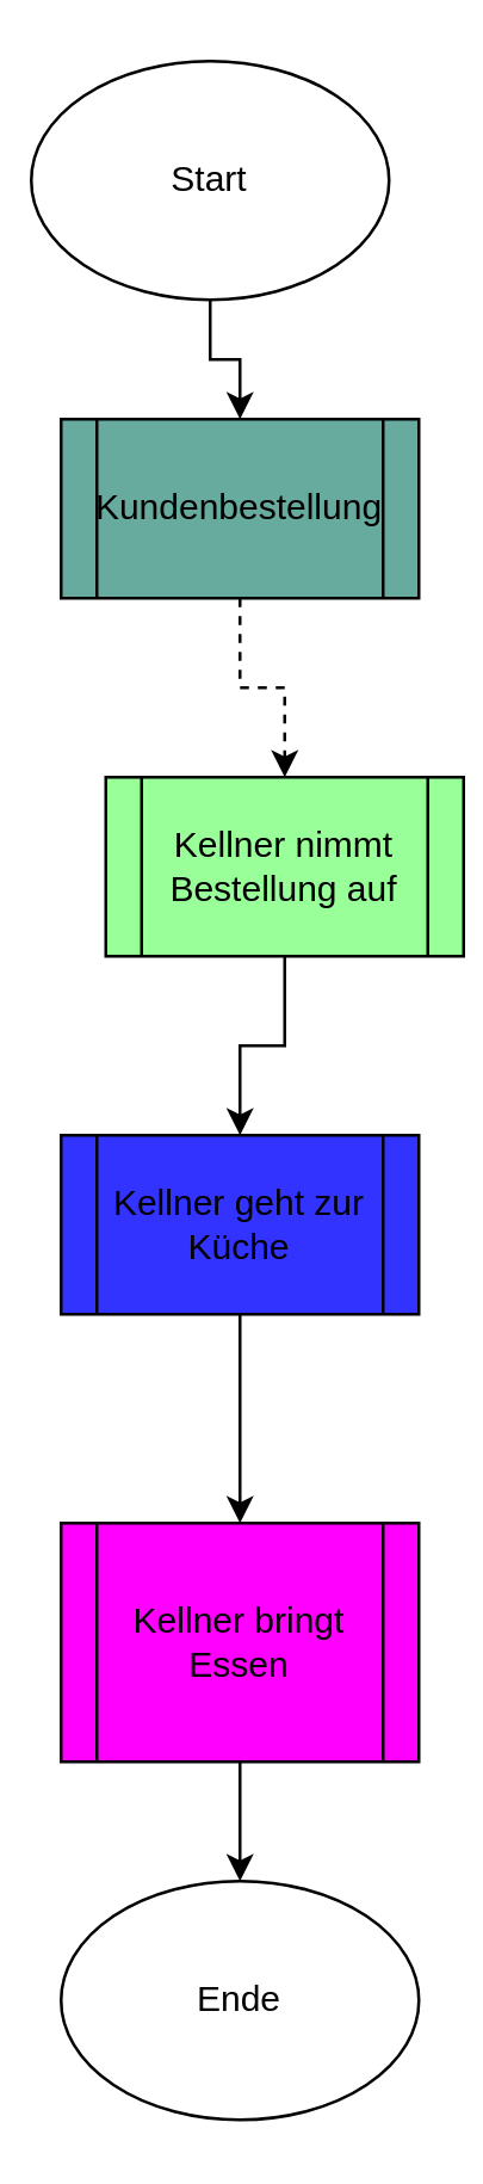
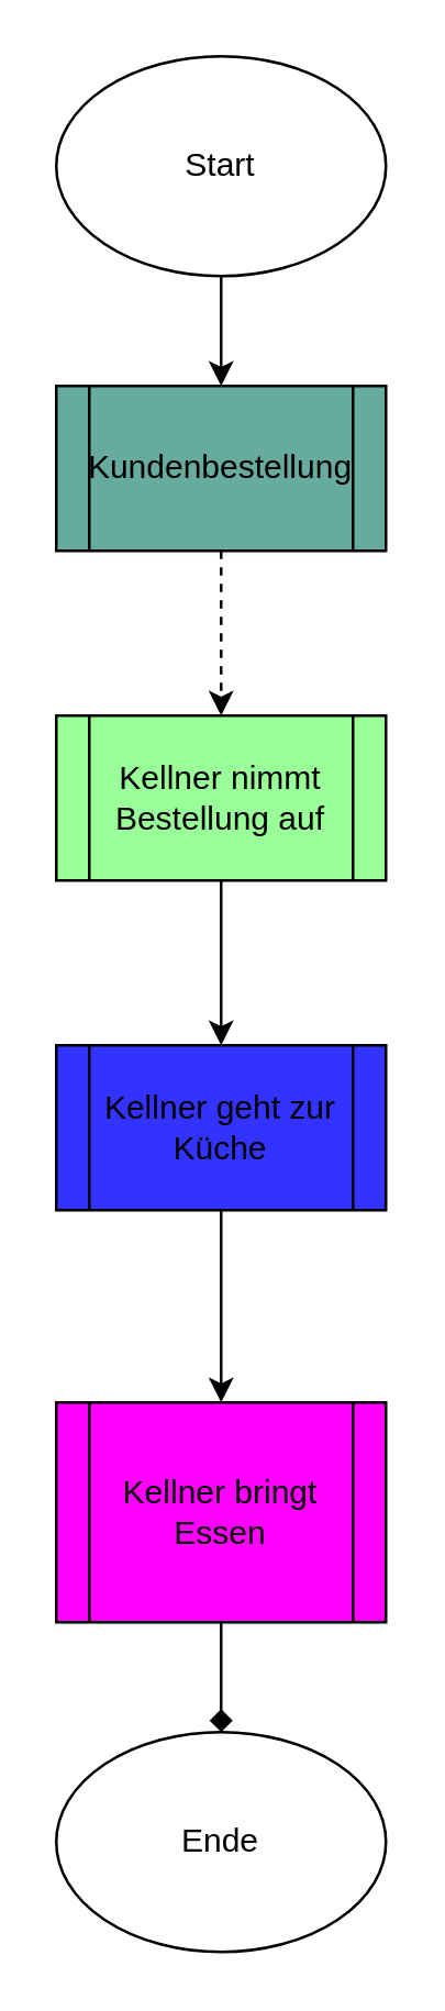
- <mxCell id="3" value="Start" style="ellipse;whiteSpace=wrap;html=1;" vertex="1" parent="1"><mxGeometry x="10" y="20" width="120" height="80" as="geometry" /></mxCell>
+ <mxCell id="3" value="Start" style="ellipse;whiteSpace=wrap;html=1;" vertex="1" parent="1"><mxGeometry x="20" y="20" width="120" height="80" as="geometry" /></mxCell>
- <mxCell id="6" value="Kellner nimmt Bestellung auf" style="shape=process;whiteSpace=wrap;html=1;backgroundOutline=1;fillColor=#99FF99;" vertex="1" parent="1"><mxGeometry x="35" y="260" width="120" height="60" as="geometry" /></mxCell>
+ <mxCell id="6" value="Kellner nimmt Bestellung auf" style="shape=process;whiteSpace=wrap;html=1;backgroundOutline=1;fillColor=#99FF99;" vertex="1" parent="1"><mxGeometry x="20" y="260" width="120" height="60" as="geometry" /></mxCell>
- <mxCell id="9" style="edgeStyle=orthogonalEdgeStyle;rounded=0;orthogonalLoop=1;jettySize=auto;html=1;entryX=0.5;entryY=0;entryDx=0;entryDy=0;" edge="1" parent="1" source="10" target="4"><mxGeometry relative="1" as="geometry" /></mxCell>
+ <mxCell id="9" style="edgeStyle=orthogonalEdgeStyle;rounded=0;orthogonalLoop=1;jettySize=auto;html=1;entryX=0.5;entryY=0;entryDx=0;entryDy=0;endArrow=diamond;" edge="1" parent="1" source="10" target="4"><mxGeometry relative="1" as="geometry" /></mxCell>
